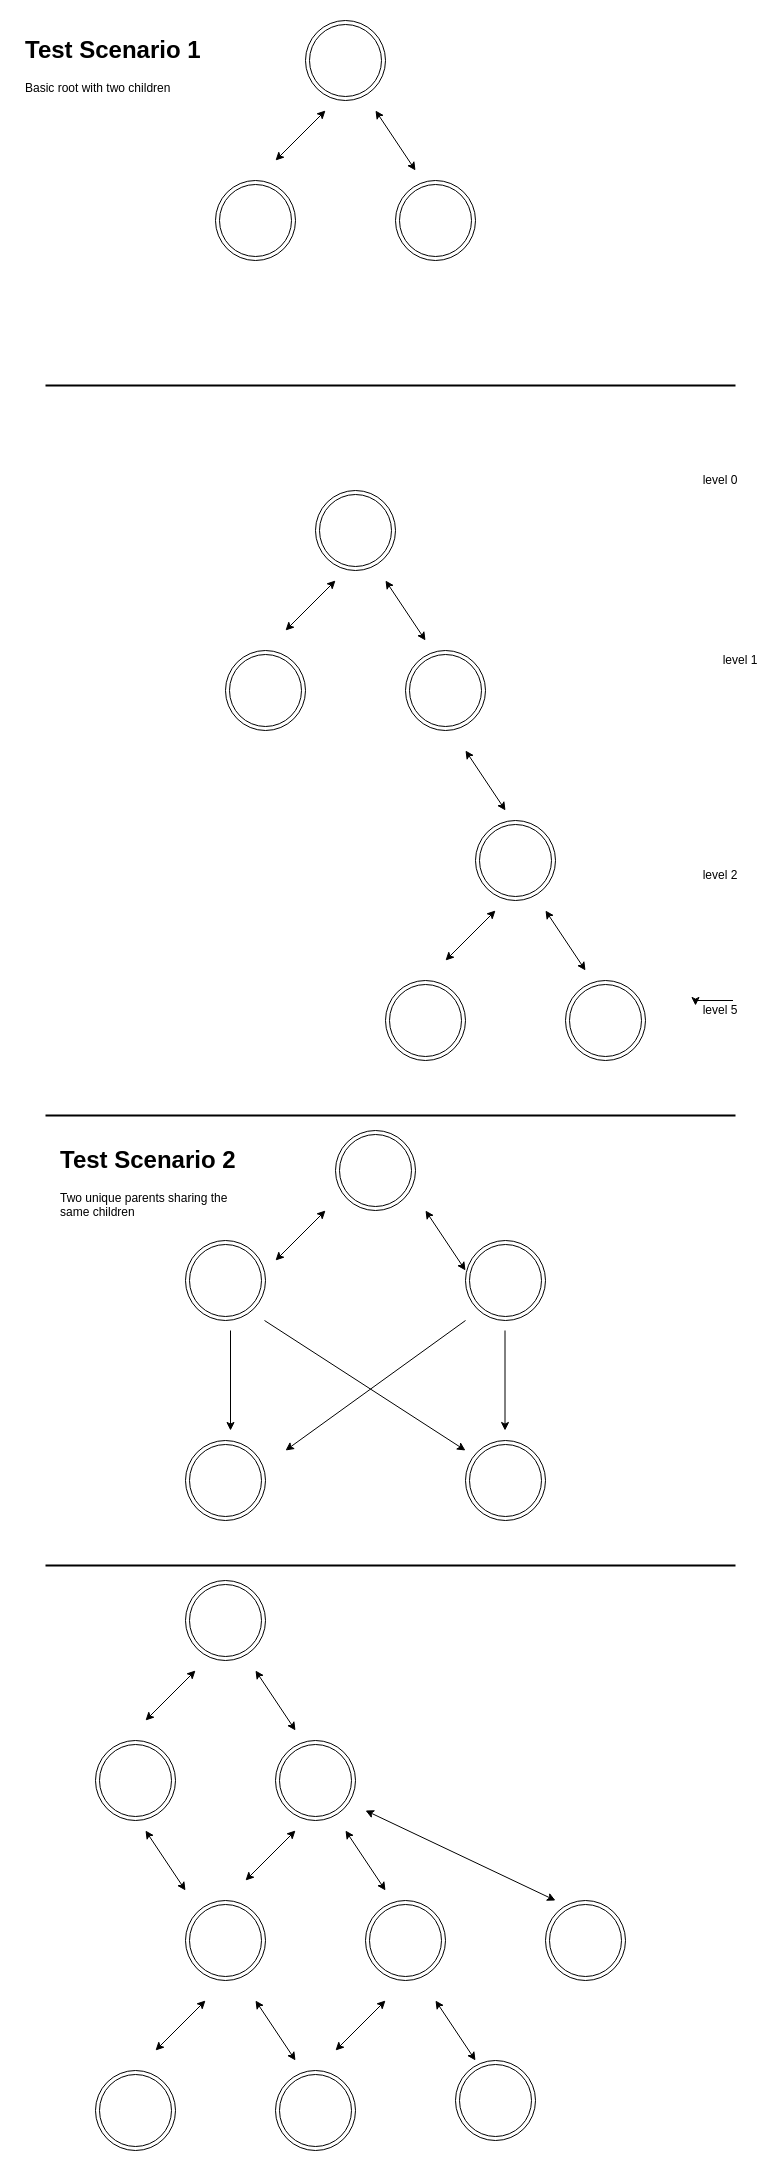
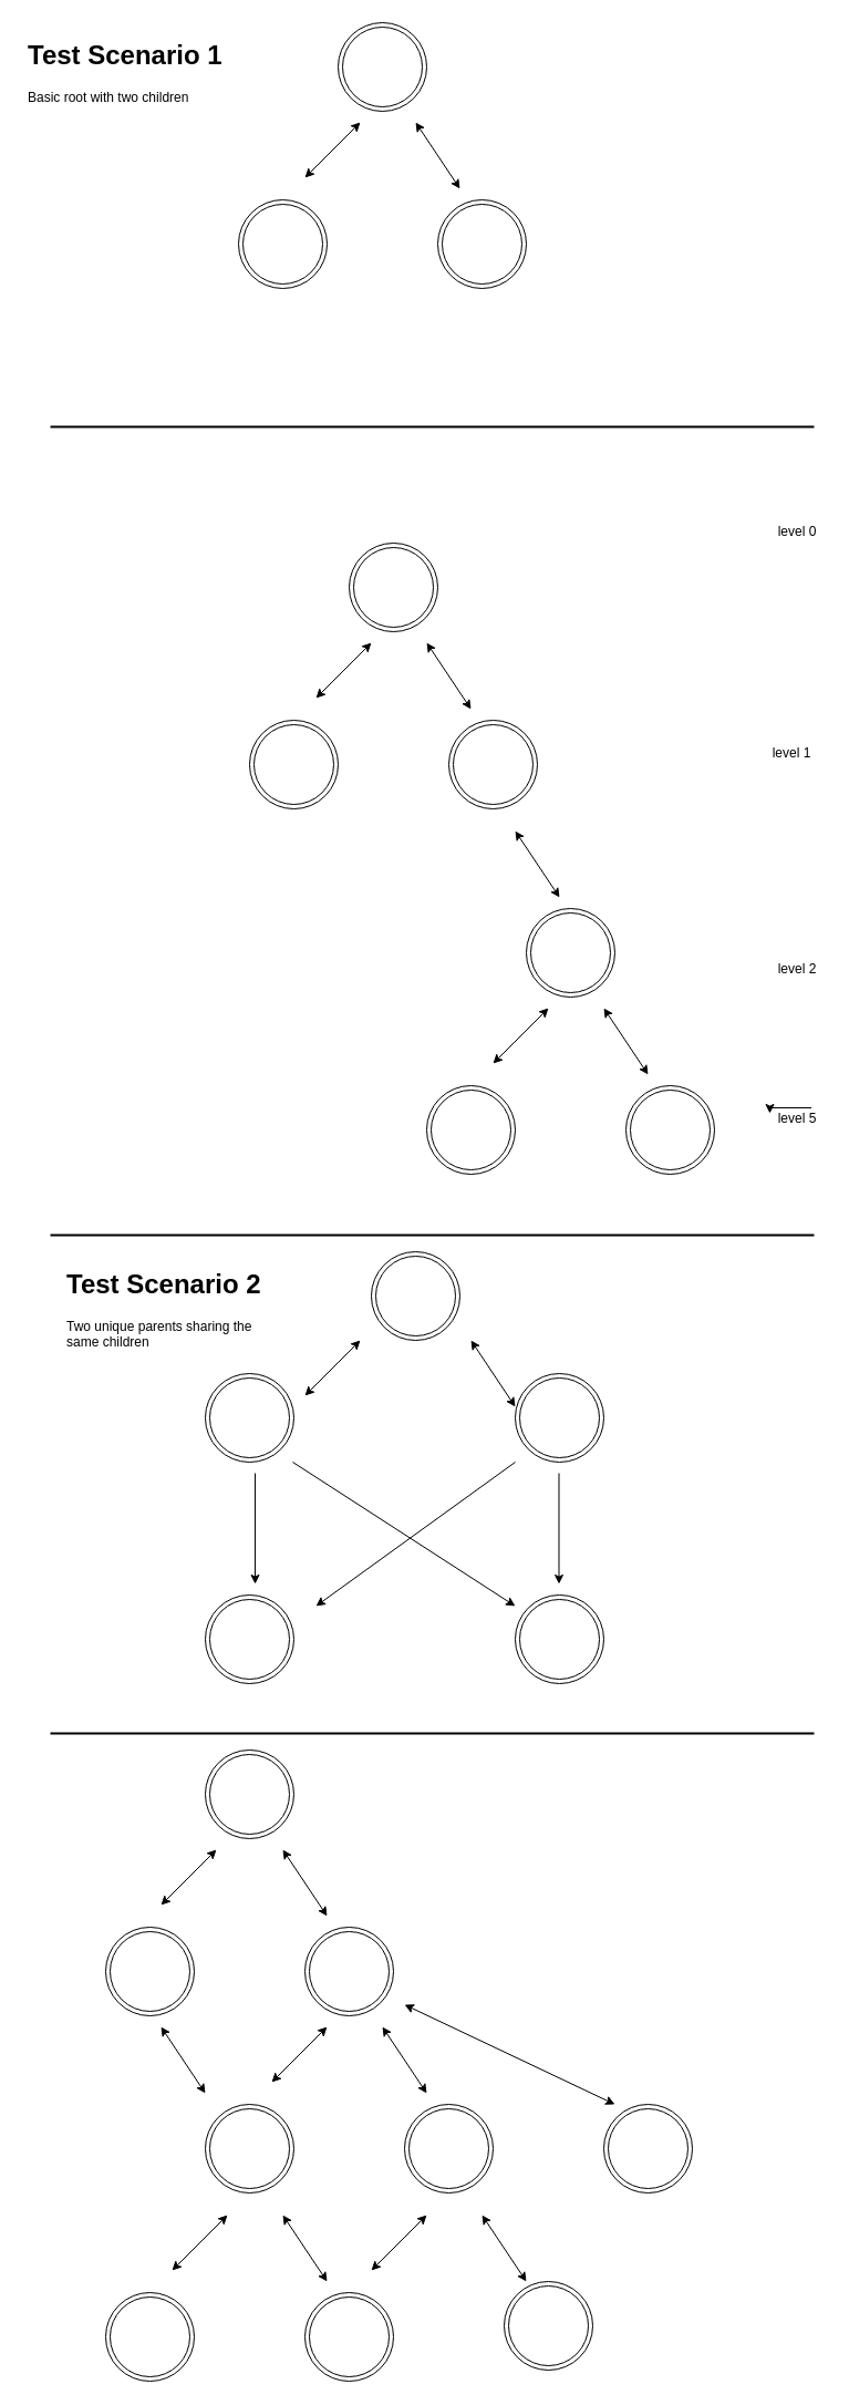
- <mxCell id="54" value="level 1" style="text;html=1;strokeColor=none;fillColor=none;align=center;verticalAlign=middle;whiteSpace=wrap;rounded=0;" vertex="1" parent="1"><mxGeometry x="720" y="650" width="40" height="20" as="geometry" /></mxCell>
+ <mxCell id="54" value="level 1" style="text;html=1;strokeColor=none;fillColor=none;align=center;verticalAlign=middle;whiteSpace=wrap;rounded=0;" vertex="1" parent="1"><mxGeometry x="695" y="670" width="40" height="20" as="geometry" /></mxCell>
